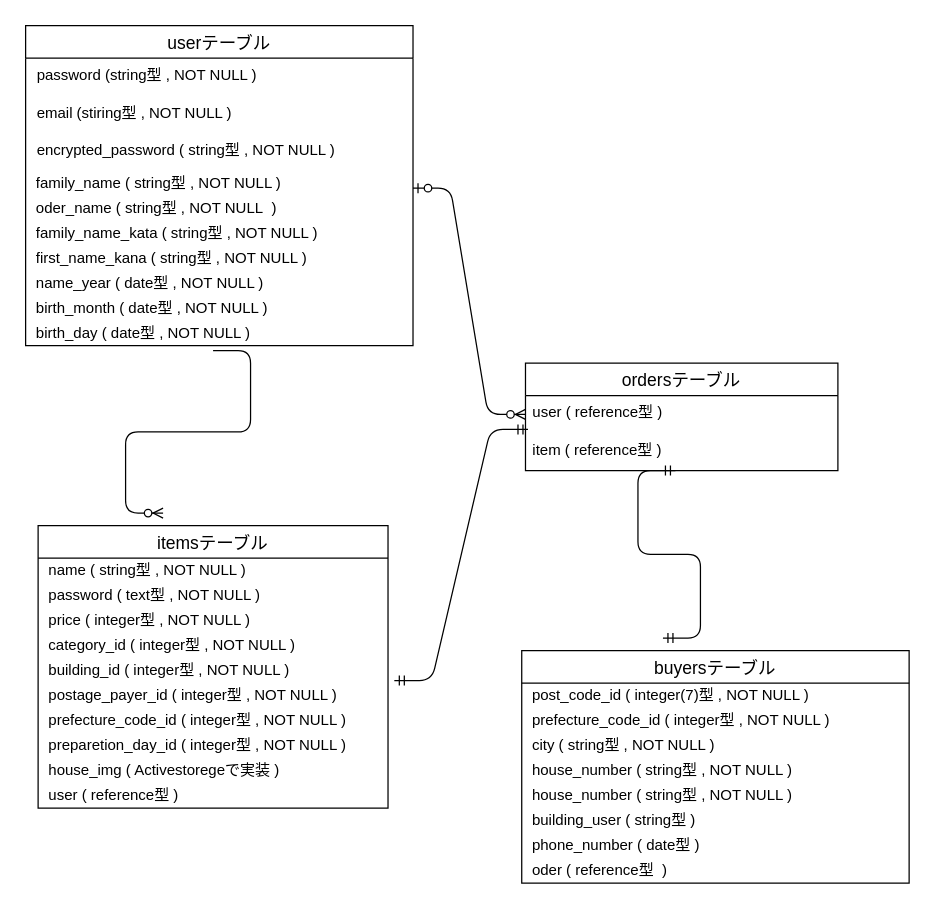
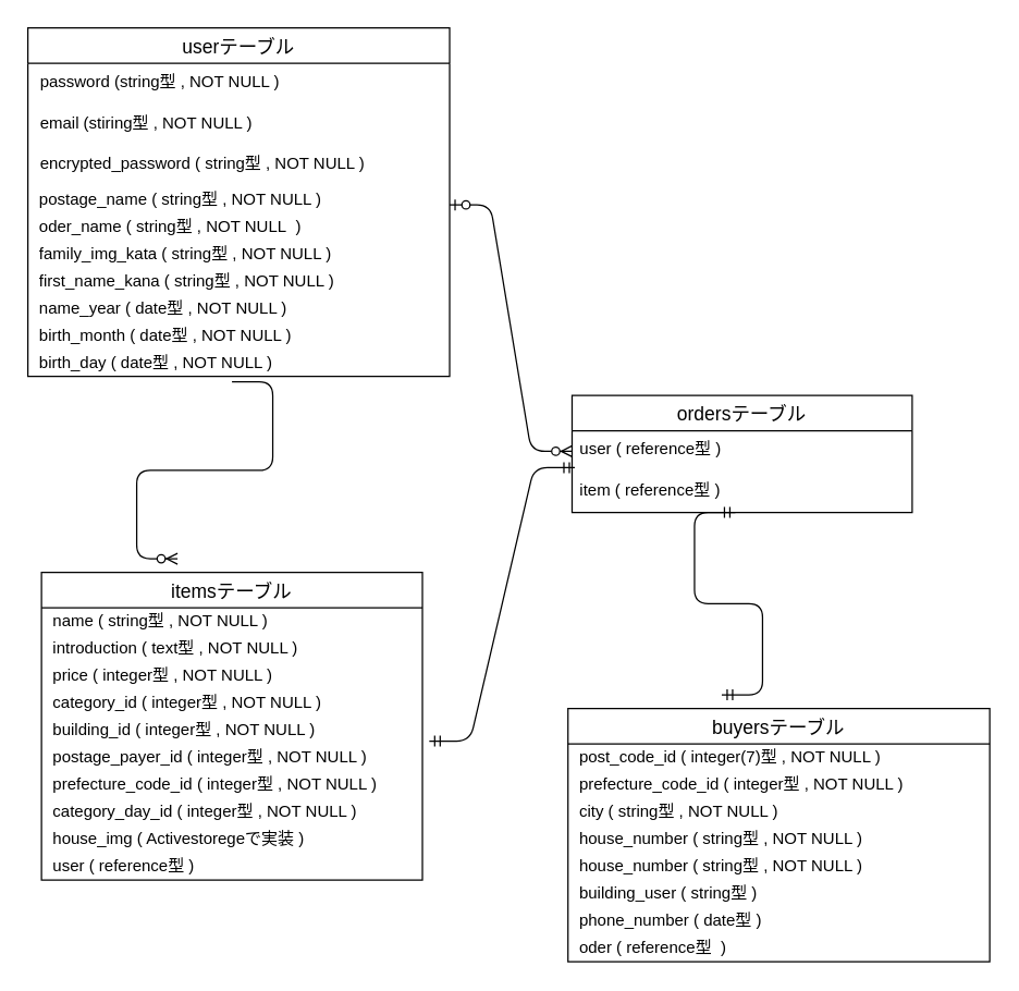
- <mxCell id="6" value="&amp;nbsp; family_name ( string型 , NOT NULL )" style="text;html=1;resizable=0;autosize=1;align=left;verticalAlign=middle;points=[];fillColor=none;strokeColor=none;rounded=0;" vertex="1" parent="2"><mxGeometry y="116" width="310" height="20" as="geometry" /></mxCell>
+ <mxCell id="6" value="&amp;nbsp; postage_name ( string型 , NOT NULL )" style="text;html=1;resizable=0;autosize=1;align=left;verticalAlign=middle;points=[];fillColor=none;strokeColor=none;rounded=0;" vertex="1" parent="2"><mxGeometry y="116" width="310" height="20" as="geometry" /></mxCell>
- <mxCell id="8" value="&amp;nbsp; family_name_kata ( string型 , NOT NULL )" style="text;html=1;resizable=0;autosize=1;align=left;verticalAlign=middle;points=[];fillColor=none;strokeColor=none;rounded=0;" vertex="1" parent="2"><mxGeometry y="156" width="310" height="20" as="geometry" /></mxCell>
+ <mxCell id="8" value="&amp;nbsp; family_img_kata ( string型 , NOT NULL )" style="text;html=1;resizable=0;autosize=1;align=left;verticalAlign=middle;points=[];fillColor=none;strokeColor=none;rounded=0;" vertex="1" parent="2"><mxGeometry y="156" width="310" height="20" as="geometry" /></mxCell>
- <mxCell id="15" value="&amp;nbsp; password ( text型 , NOT NULL )" style="text;html=1;resizable=0;autosize=1;align=left;verticalAlign=middle;points=[];fillColor=none;strokeColor=none;rounded=0;" vertex="1" parent="13"><mxGeometry y="46" width="280" height="20" as="geometry" /></mxCell>
+ <mxCell id="15" value="&amp;nbsp; introduction ( text型 , NOT NULL )" style="text;html=1;resizable=0;autosize=1;align=left;verticalAlign=middle;points=[];fillColor=none;strokeColor=none;rounded=0;" vertex="1" parent="13"><mxGeometry y="46" width="280" height="20" as="geometry" /></mxCell>
- <mxCell id="21" value="&amp;nbsp; preparetion_day_id ( integer型 , NOT NULL )" style="text;html=1;resizable=0;autosize=1;align=left;verticalAlign=middle;points=[];fillColor=none;strokeColor=none;rounded=0;" vertex="1" parent="13"><mxGeometry y="166" width="280" height="20" as="geometry" /></mxCell>
+ <mxCell id="21" value="&amp;nbsp; category_day_id ( integer型 , NOT NULL )" style="text;html=1;resizable=0;autosize=1;align=left;verticalAlign=middle;points=[];fillColor=none;strokeColor=none;rounded=0;" vertex="1" parent="13"><mxGeometry y="166" width="280" height="20" as="geometry" /></mxCell>
